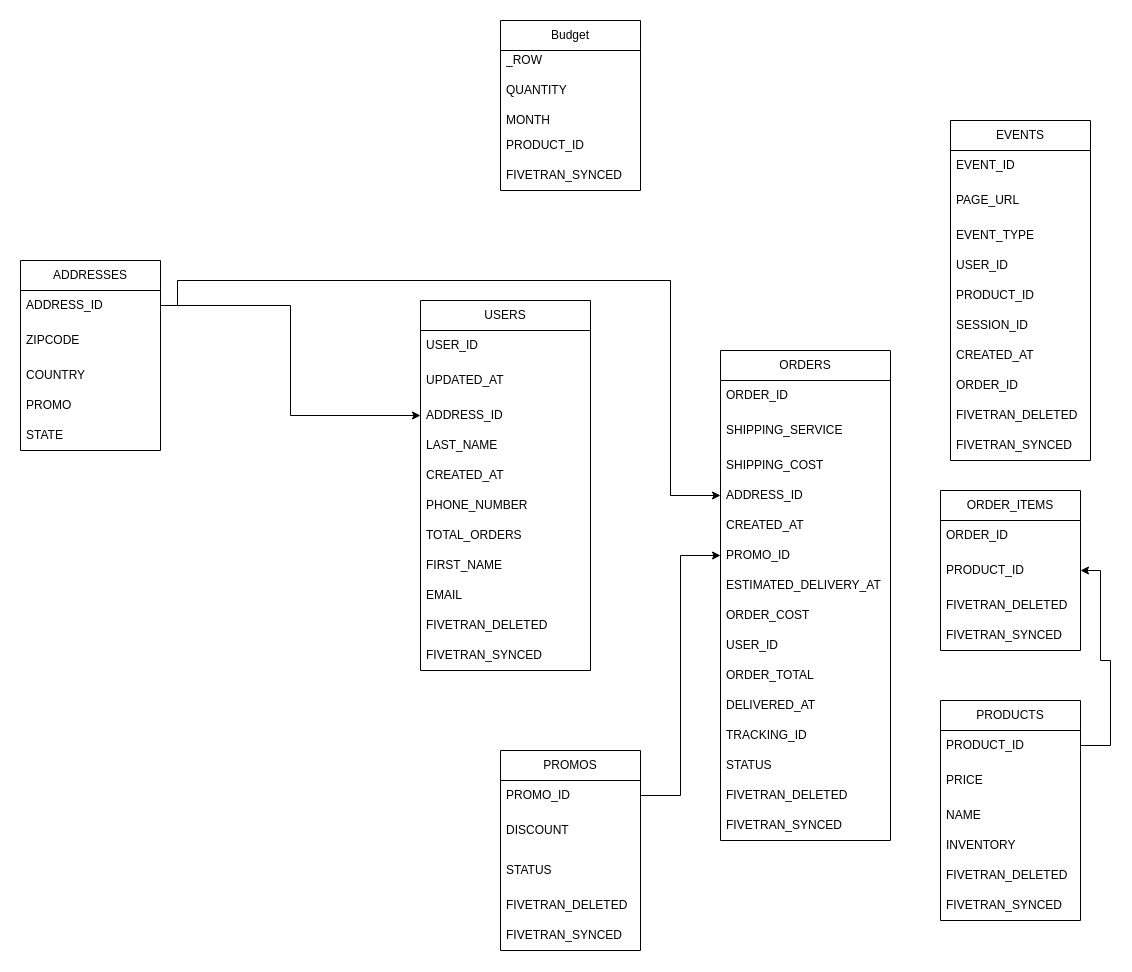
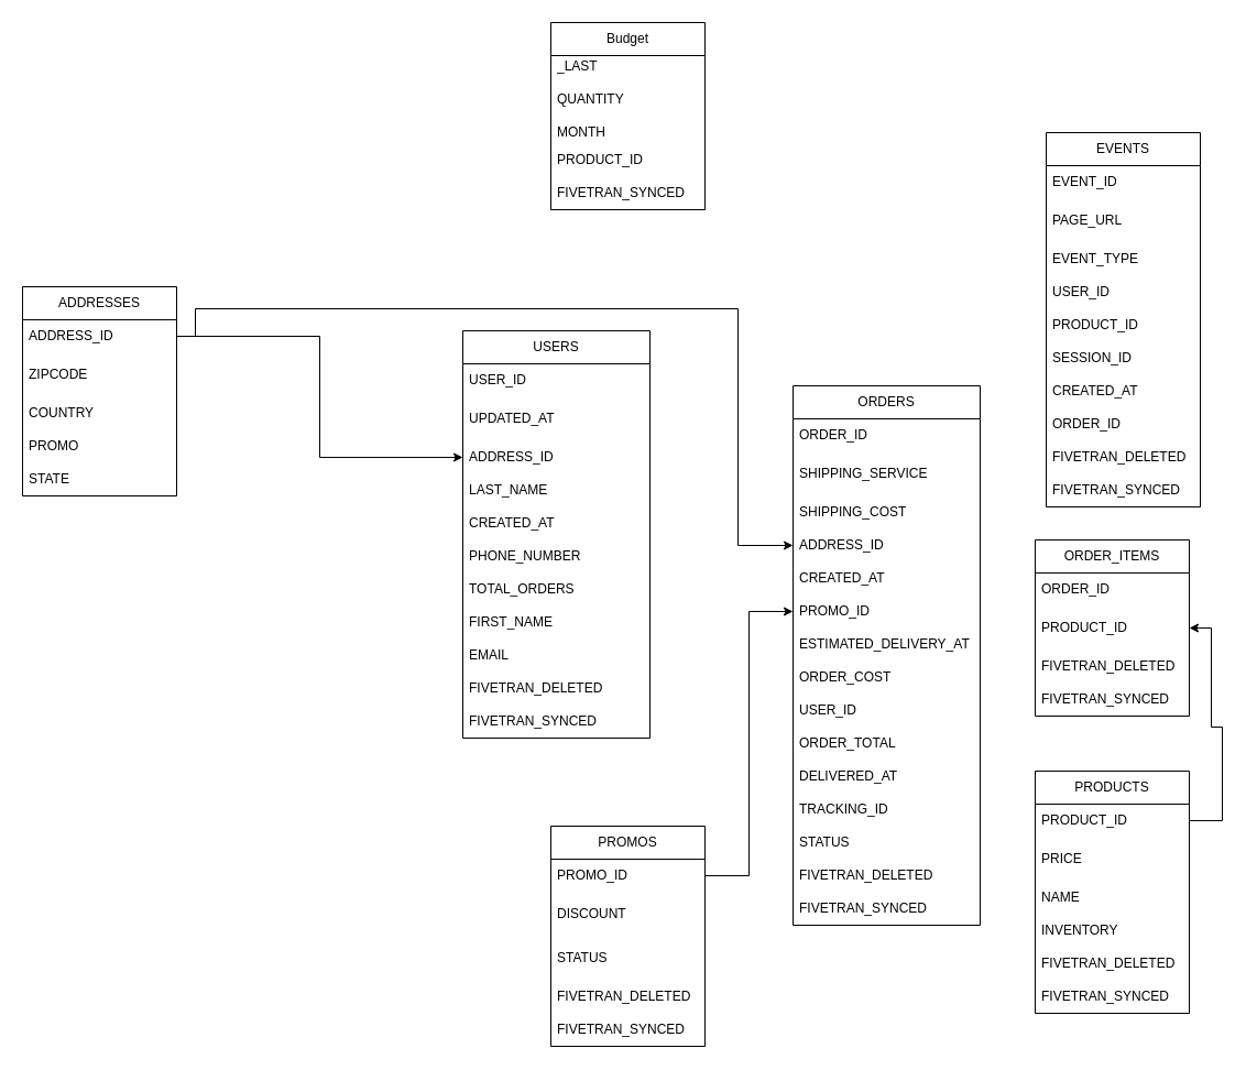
- <mxCell id="3" value="_ROW" style="text;strokeColor=none;fillColor=none;align=left;verticalAlign=middle;spacingLeft=4;spacingRight=4;overflow=hidden;points=[[0,0.5],[1,0.5]];portConstraint=eastwest;rotatable=0;whiteSpace=wrap;html=1;" vertex="1" parent="2"><mxGeometry y="30" width="140" height="20" as="geometry" /></mxCell>
+ <mxCell id="3" value="_LAST" style="text;strokeColor=none;fillColor=none;align=left;verticalAlign=middle;spacingLeft=4;spacingRight=4;overflow=hidden;points=[[0,0.5],[1,0.5]];portConstraint=eastwest;rotatable=0;whiteSpace=wrap;html=1;" vertex="1" parent="2"><mxGeometry y="30" width="140" height="20" as="geometry" /></mxCell>
